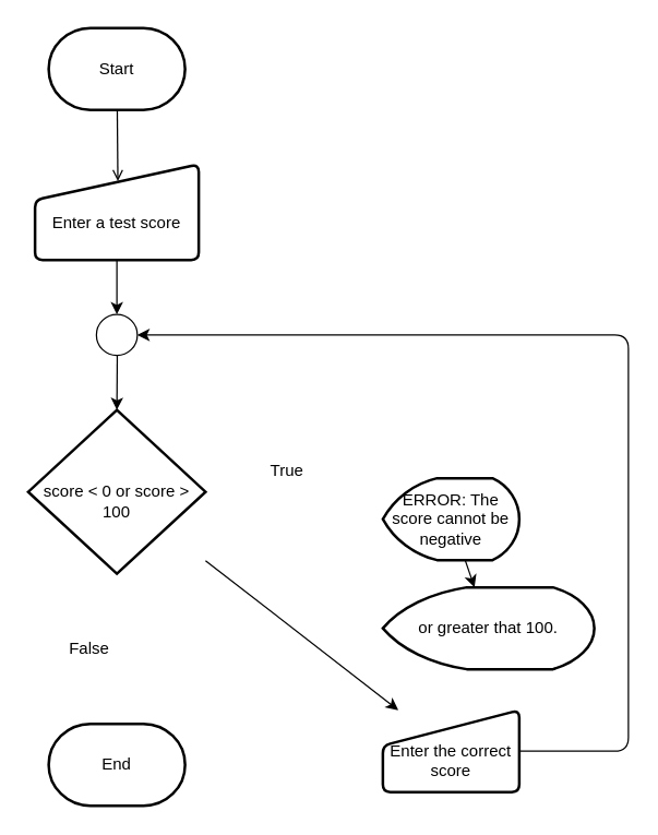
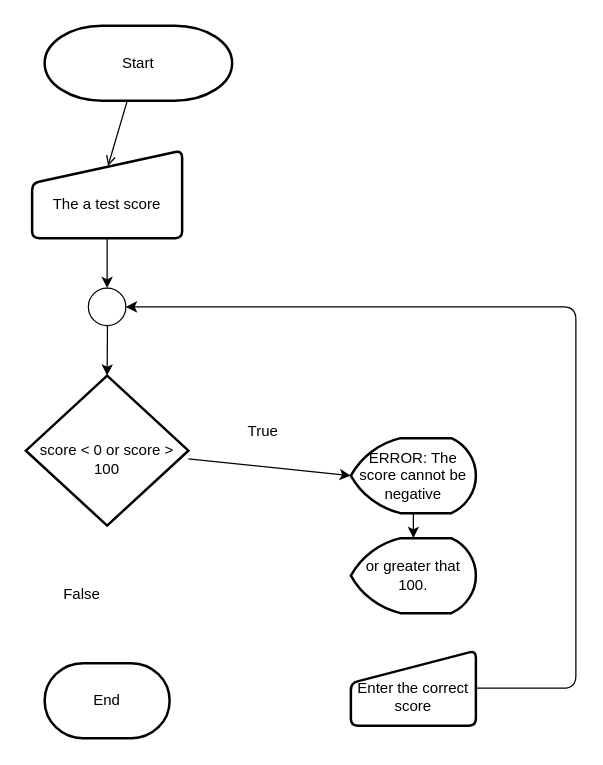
- <mxCell id="3" value="Start" style="strokeWidth=2;html=1;shape=mxgraph.flowchart.terminator;whiteSpace=wrap;labelBackgroundColor=none;" vertex="1" parent="1"><mxGeometry x="35" y="20" width="100" height="60" as="geometry" /></mxCell>
+ <mxCell id="3" value="Start" style="strokeWidth=2;html=1;shape=mxgraph.flowchart.terminator;whiteSpace=wrap;labelBackgroundColor=none;" vertex="1" parent="1"><mxGeometry x="35" y="20" width="150" height="60" as="geometry" /></mxCell>
- <mxCell id="5" value="&lt;br&gt;Enter a test score" style="html=1;strokeWidth=2;shape=manualInput;whiteSpace=wrap;rounded=1;size=26;arcSize=11;labelBackgroundColor=none;" vertex="1" parent="1"><mxGeometry x="25" y="120" width="120" height="70" as="geometry" /></mxCell>
+ <mxCell id="5" value="&lt;br&gt;The a test score" style="html=1;strokeWidth=2;shape=manualInput;whiteSpace=wrap;rounded=1;size=26;arcSize=11;labelBackgroundColor=none;" vertex="1" parent="1"><mxGeometry x="25" y="120" width="120" height="70" as="geometry" /></mxCell>
- <mxCell id="16" value="or greater that 100." style="strokeWidth=2;html=1;shape=mxgraph.flowchart.display;whiteSpace=wrap;labelBackgroundColor=none;" vertex="1" parent="1"><mxGeometry x="280" y="430" width="155" height="60" as="geometry" /></mxCell>
+ <mxCell id="16" value="or greater that 100." style="strokeWidth=2;html=1;shape=mxgraph.flowchart.display;whiteSpace=wrap;labelBackgroundColor=none;" vertex="1" parent="1"><mxGeometry x="280" y="430" width="100" height="60" as="geometry" /></mxCell>
- <mxCell id="6" style="edgeStyle=none;html=1;labelBackgroundColor=none;" edge="1" parent="1" source="7" target="12"><mxGeometry relative="1" as="geometry" /></mxCell>
+ <mxCell id="6" style="edgeStyle=none;html=1;entryX=0;entryY=0.5;entryDx=0;entryDy=0;entryPerimeter=0;labelBackgroundColor=none;" edge="1" parent="1" source="7" target="18"><mxGeometry relative="1" as="geometry" /></mxCell>
